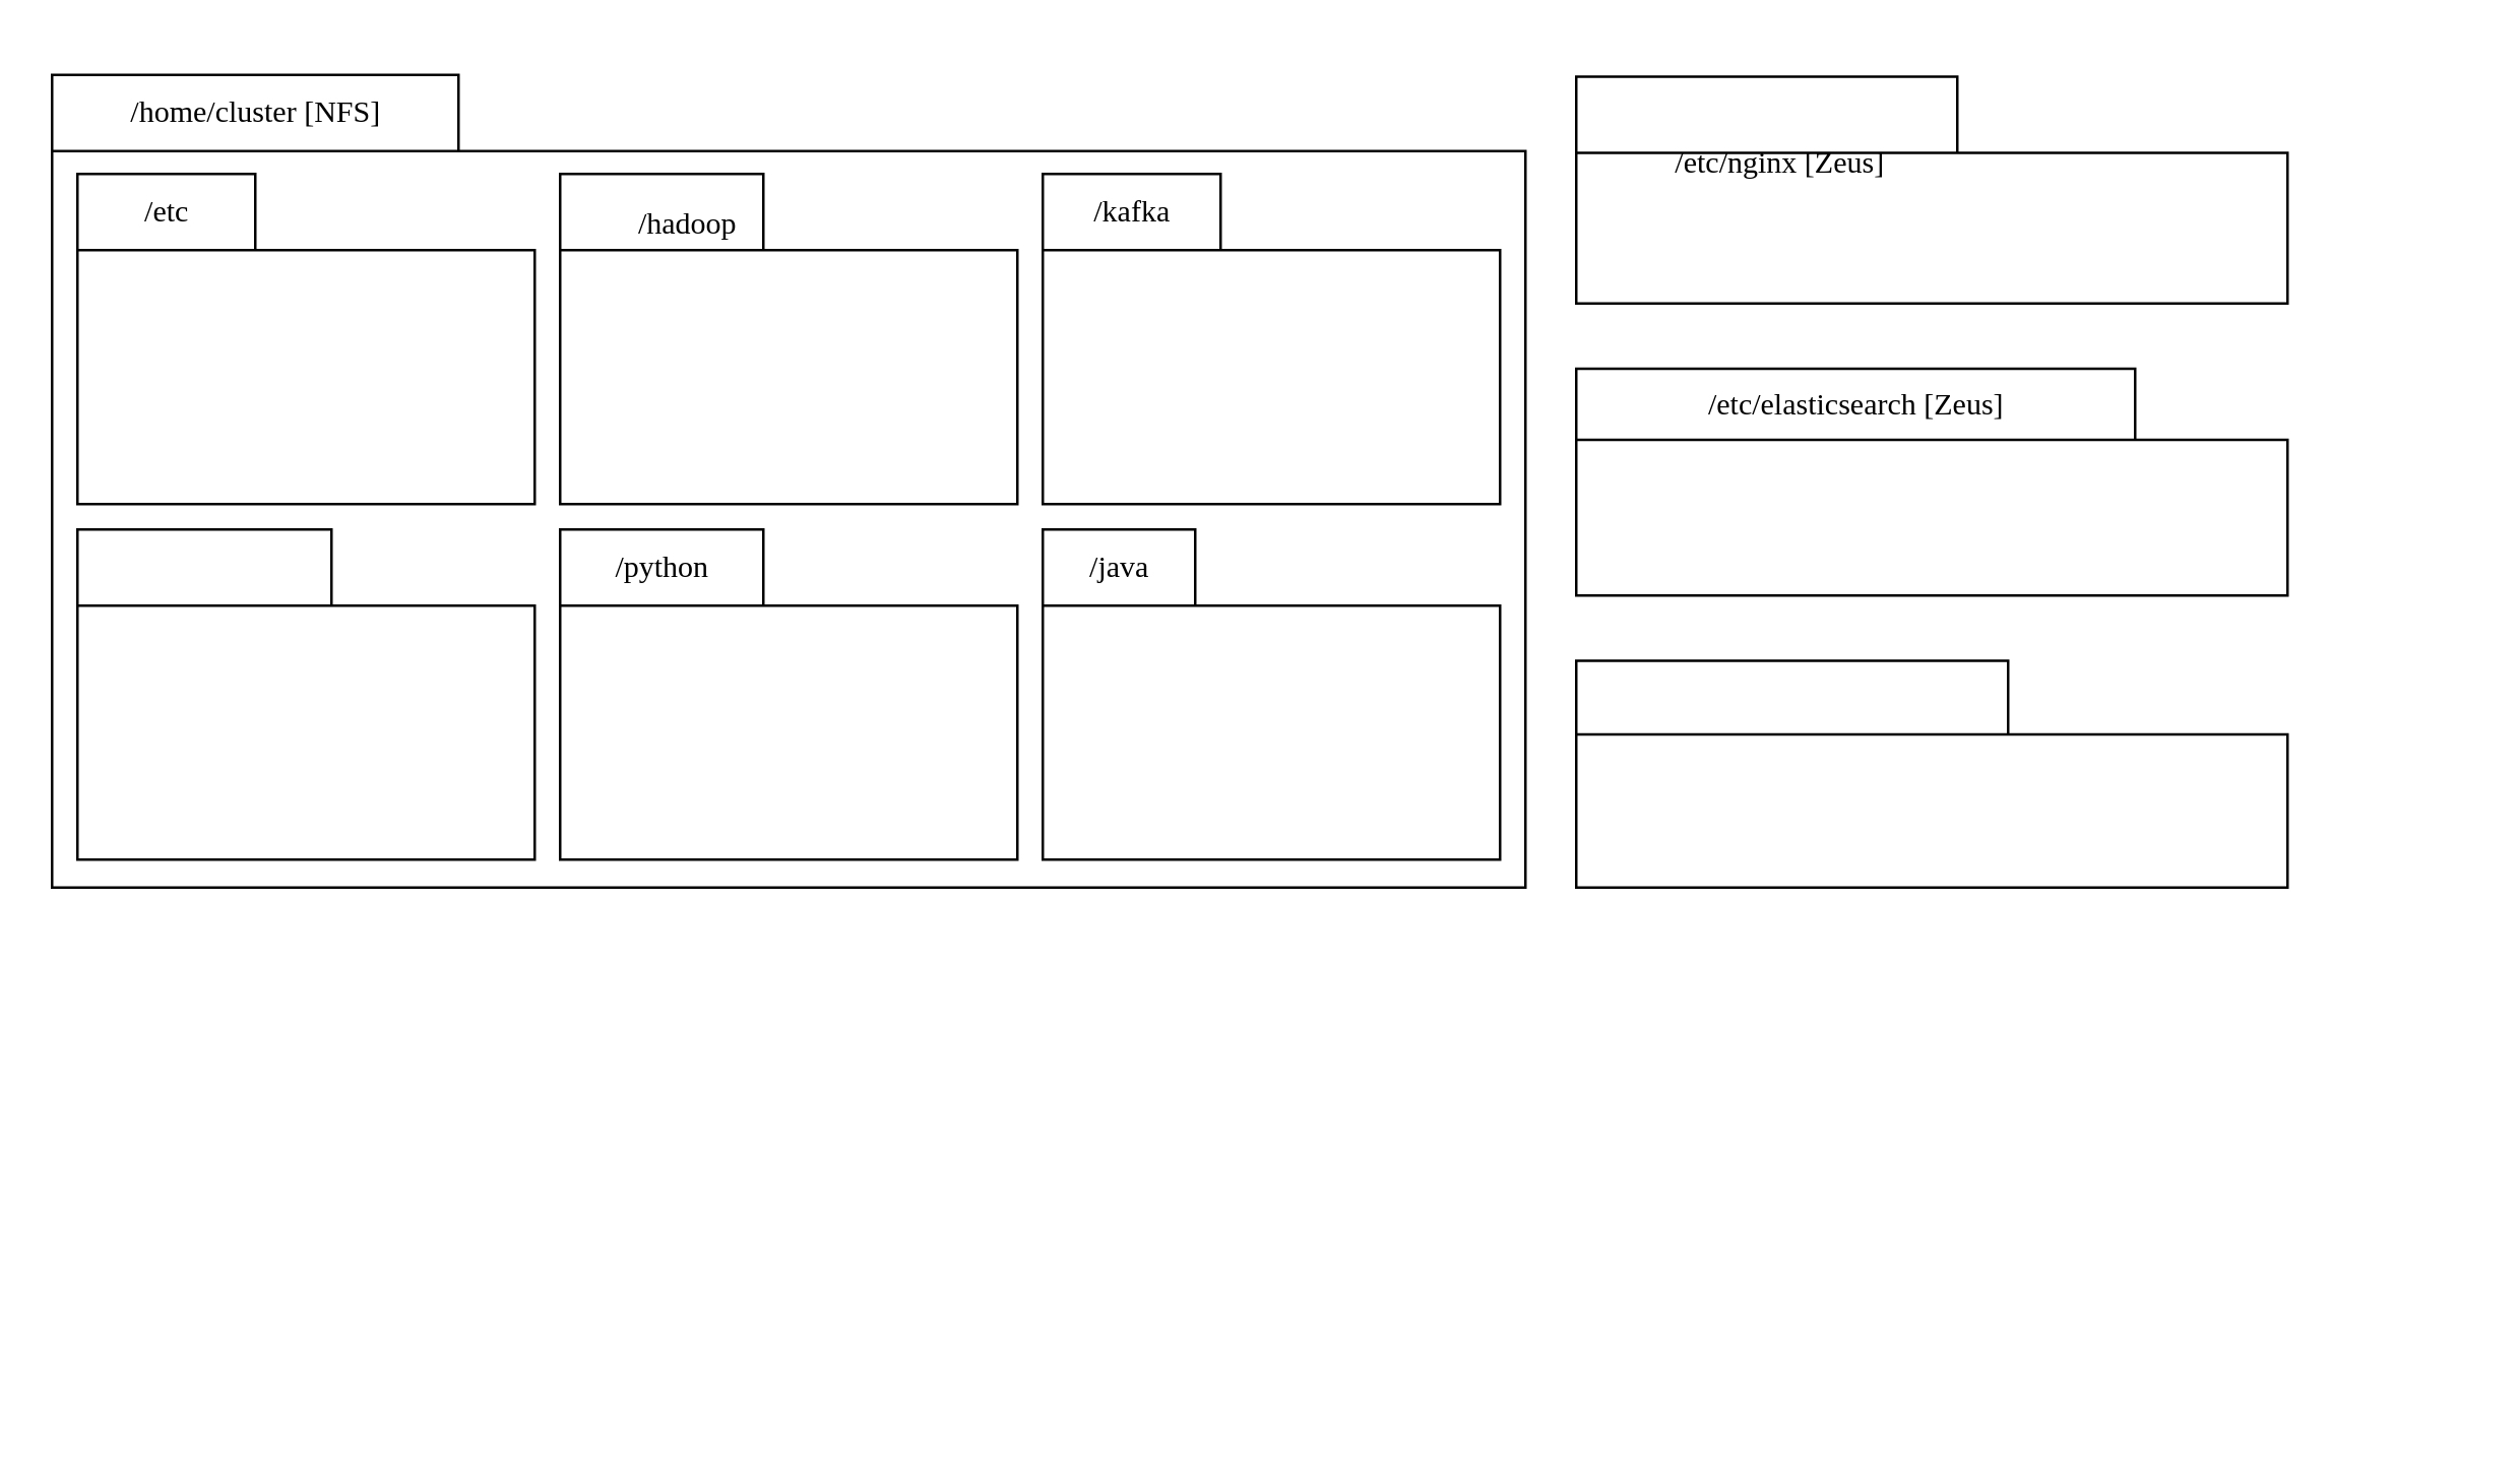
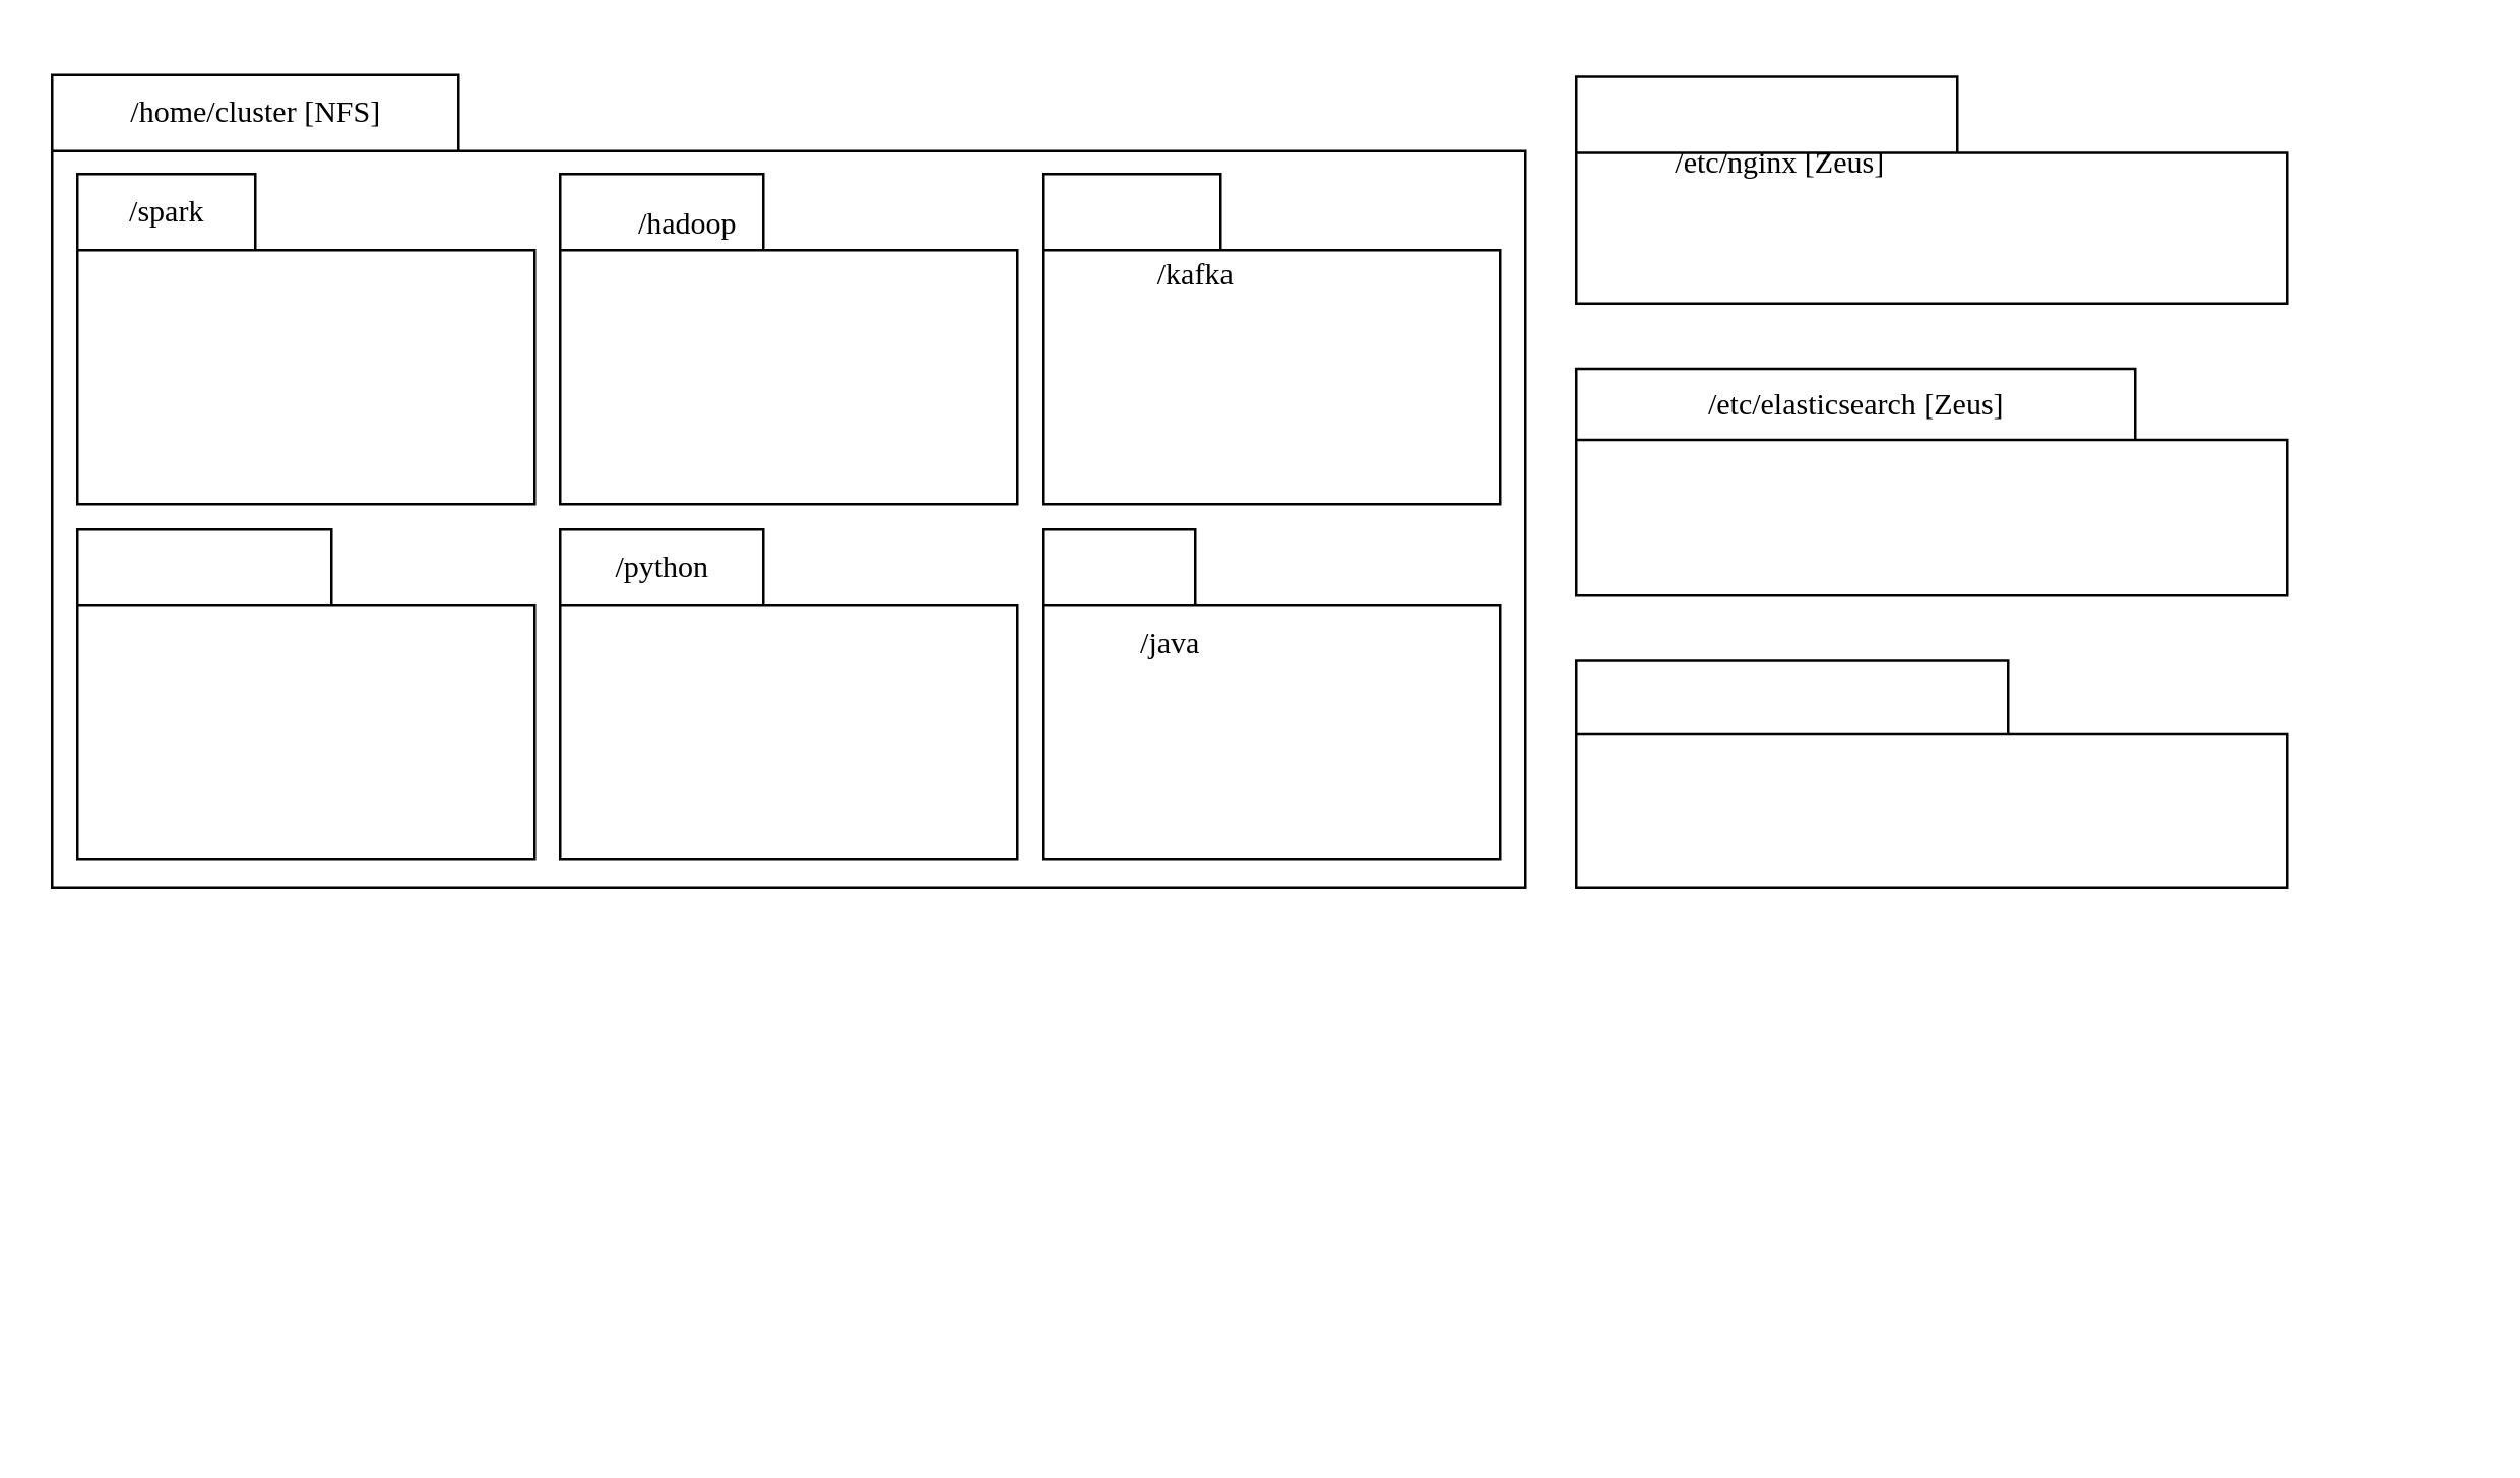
- <mxCell id="7" value="/etc" style="text;html=1;align=center;verticalAlign=middle;resizable=0;points=[];autosize=1;strokeColor=none;fillColor=none;fontFamily=Georgia;container=1;" parent="5" vertex="1"><mxGeometry width="70" height="30" as="geometry" /></mxCell>
+ <mxCell id="7" value="/spark" style="text;html=1;align=center;verticalAlign=middle;resizable=0;points=[];autosize=1;strokeColor=none;fillColor=none;fontFamily=Georgia;container=1;" parent="5" vertex="1"><mxGeometry width="70" height="30" as="geometry" /></mxCell>
- <mxCell id="11" value="/kafka" style="text;html=1;align=center;verticalAlign=middle;resizable=0;points=[];autosize=1;strokeColor=none;fillColor=none;fontFamily=Georgia;container=1;" parent="2" vertex="1"><mxGeometry x="390" y="48" width="70" height="30" as="geometry" /></mxCell>
+ <mxCell id="11" value="/kafka" style="text;html=1;align=center;verticalAlign=middle;resizable=0;points=[];autosize=1;strokeColor=none;fillColor=none;fontFamily=Georgia;container=1;" parent="2" vertex="1"><mxGeometry x="415" y="73" width="70" height="30" as="geometry" /></mxCell>
- <mxCell id="16" value="/java" style="text;html=1;align=center;verticalAlign=middle;resizable=0;points=[];autosize=1;strokeColor=none;fillColor=none;fontFamily=Georgia;container=1;" parent="2" vertex="1"><mxGeometry x="390" y="188" width="60" height="30" as="geometry" /></mxCell>
+ <mxCell id="16" value="/java" style="text;html=1;align=center;verticalAlign=middle;resizable=0;points=[];autosize=1;strokeColor=none;fillColor=none;fontFamily=Georgia;container=1;" parent="2" vertex="1"><mxGeometry x="410" y="218" width="60" height="30" as="geometry" /></mxCell>
